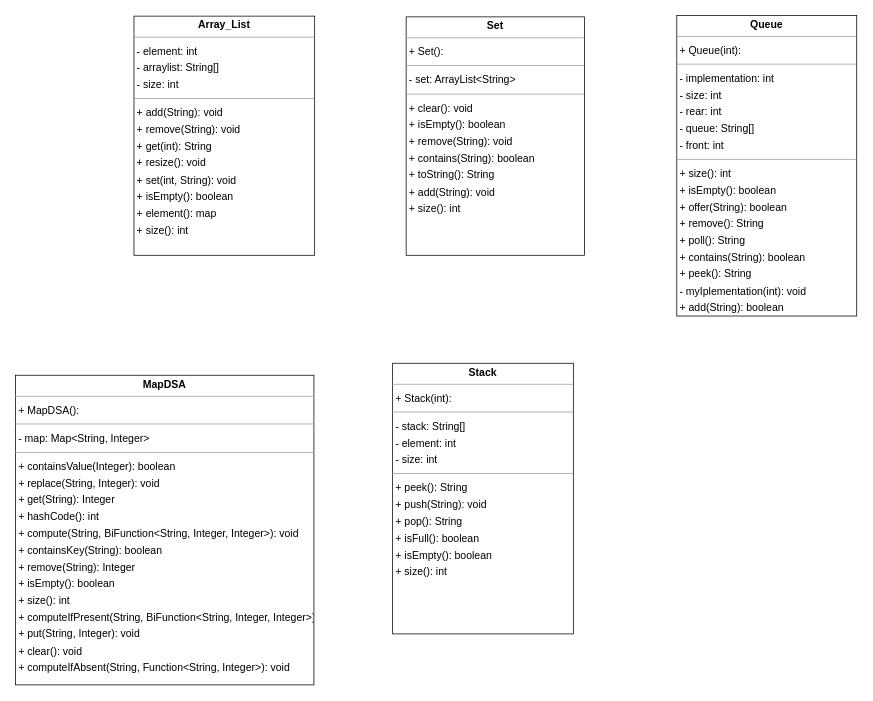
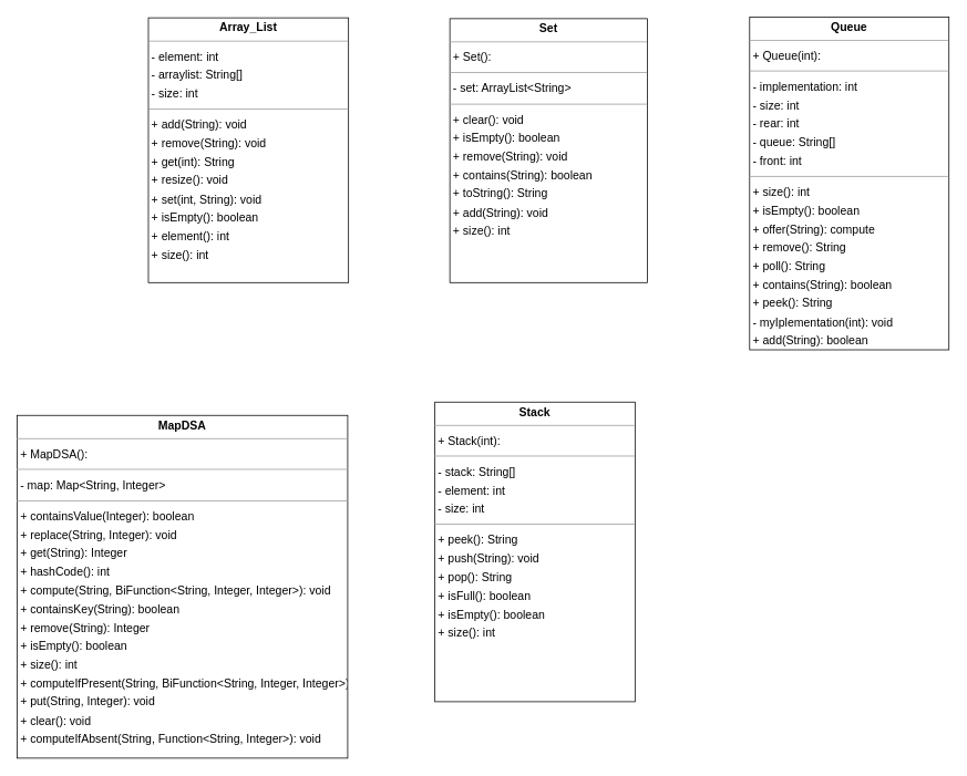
- <mxCell id="2" value="&lt;p style=&quot;margin:0px;margin-top:4px;text-align:center;&quot;&gt;&lt;b&gt;Array_List&lt;/b&gt;&lt;/p&gt;&lt;hr size=&quot;1&quot;/&gt;&lt;p style=&quot;margin:0 0 0 4px;line-height:1.6;&quot;&gt;- element: int&lt;br/&gt;- arraylist: String[]&lt;br/&gt;- size: int&lt;/p&gt;&lt;hr size=&quot;1&quot;/&gt;&lt;p style=&quot;margin:0 0 0 4px;line-height:1.6;&quot;&gt;+ add(String): void&lt;br/&gt;+ remove(String): void&lt;br/&gt;+ get(int): String&lt;br/&gt;+ resize(): void&lt;br/&gt;+ set(int, String): void&lt;br/&gt;+ isEmpty(): boolean&lt;br/&gt;+ element(): map&lt;br/&gt;+ size(): int&lt;/p&gt;" style="verticalAlign=top;align=left;overflow=fill;fontSize=14;fontFamily=Helvetica;html=1;rounded=0;shadow=0;comic=0;labelBackgroundColor=none;strokeWidth=1;" parent="1" vertex="1"><mxGeometry x="178" y="21" width="241" height="319" as="geometry" /></mxCell>
+ <mxCell id="2" value="&lt;p style=&quot;margin:0px;margin-top:4px;text-align:center;&quot;&gt;&lt;b&gt;Array_List&lt;/b&gt;&lt;/p&gt;&lt;hr size=&quot;1&quot;/&gt;&lt;p style=&quot;margin:0 0 0 4px;line-height:1.6;&quot;&gt;- element: int&lt;br/&gt;- arraylist: String[]&lt;br/&gt;- size: int&lt;/p&gt;&lt;hr size=&quot;1&quot;/&gt;&lt;p style=&quot;margin:0 0 0 4px;line-height:1.6;&quot;&gt;+ add(String): void&lt;br/&gt;+ remove(String): void&lt;br/&gt;+ get(int): String&lt;br/&gt;+ resize(): void&lt;br/&gt;+ set(int, String): void&lt;br/&gt;+ isEmpty(): boolean&lt;br/&gt;+ element(): int&lt;br/&gt;+ size(): int&lt;/p&gt;" style="verticalAlign=top;align=left;overflow=fill;fontSize=14;fontFamily=Helvetica;html=1;rounded=0;shadow=0;comic=0;labelBackgroundColor=none;strokeWidth=1;" parent="1" vertex="1"><mxGeometry x="178" y="21" width="241" height="319" as="geometry" /></mxCell>
- <mxCell id="4" value="&lt;p style=&quot;margin:0px;margin-top:4px;text-align:center;&quot;&gt;&lt;b&gt;Queue&lt;/b&gt;&lt;/p&gt;&lt;hr size=&quot;1&quot;/&gt;&lt;p style=&quot;margin:0 0 0 4px;line-height:1.6;&quot;&gt;+ Queue(int): &lt;/p&gt;&lt;hr size=&quot;1&quot;/&gt;&lt;p style=&quot;margin:0 0 0 4px;line-height:1.6;&quot;&gt;- implementation: int&lt;br/&gt;- size: int&lt;br/&gt;- rear: int&lt;br/&gt;- queue: String[]&lt;br/&gt;- front: int&lt;/p&gt;&lt;hr size=&quot;1&quot;/&gt;&lt;p style=&quot;margin:0 0 0 4px;line-height:1.6;&quot;&gt;+ size(): int&lt;br/&gt;+ isEmpty(): boolean&lt;br/&gt;+ offer(String): boolean&lt;br/&gt;+ remove(): String&lt;br/&gt;+ poll(): String&lt;br/&gt;+ contains(String): boolean&lt;br/&gt;+ peek(): String&lt;br/&gt;- myIplementation(int): void&lt;br/&gt;+ add(String): boolean&lt;/p&gt;" style="verticalAlign=top;align=left;overflow=fill;fontSize=14;fontFamily=Helvetica;html=1;rounded=0;shadow=0;comic=0;labelBackgroundColor=none;strokeWidth=1;" vertex="1" parent="1"><mxGeometry x="902" y="20" width="240" height="401" as="geometry" /></mxCell>
+ <mxCell id="4" value="&lt;p style=&quot;margin:0px;margin-top:4px;text-align:center;&quot;&gt;&lt;b&gt;Queue&lt;/b&gt;&lt;/p&gt;&lt;hr size=&quot;1&quot;/&gt;&lt;p style=&quot;margin:0 0 0 4px;line-height:1.6;&quot;&gt;+ Queue(int): &lt;/p&gt;&lt;hr size=&quot;1&quot;/&gt;&lt;p style=&quot;margin:0 0 0 4px;line-height:1.6;&quot;&gt;- implementation: int&lt;br/&gt;- size: int&lt;br/&gt;- rear: int&lt;br/&gt;- queue: String[]&lt;br/&gt;- front: int&lt;/p&gt;&lt;hr size=&quot;1&quot;/&gt;&lt;p style=&quot;margin:0 0 0 4px;line-height:1.6;&quot;&gt;+ size(): int&lt;br/&gt;+ isEmpty(): boolean&lt;br/&gt;+ offer(String): compute&lt;br/&gt;+ remove(): String&lt;br/&gt;+ poll(): String&lt;br/&gt;+ contains(String): boolean&lt;br/&gt;+ peek(): String&lt;br/&gt;- myIplementation(int): void&lt;br/&gt;+ add(String): boolean&lt;/p&gt;" style="verticalAlign=top;align=left;overflow=fill;fontSize=14;fontFamily=Helvetica;html=1;rounded=0;shadow=0;comic=0;labelBackgroundColor=none;strokeWidth=1;" vertex="1" parent="1"><mxGeometry x="902" y="20" width="240" height="401" as="geometry" /></mxCell>
